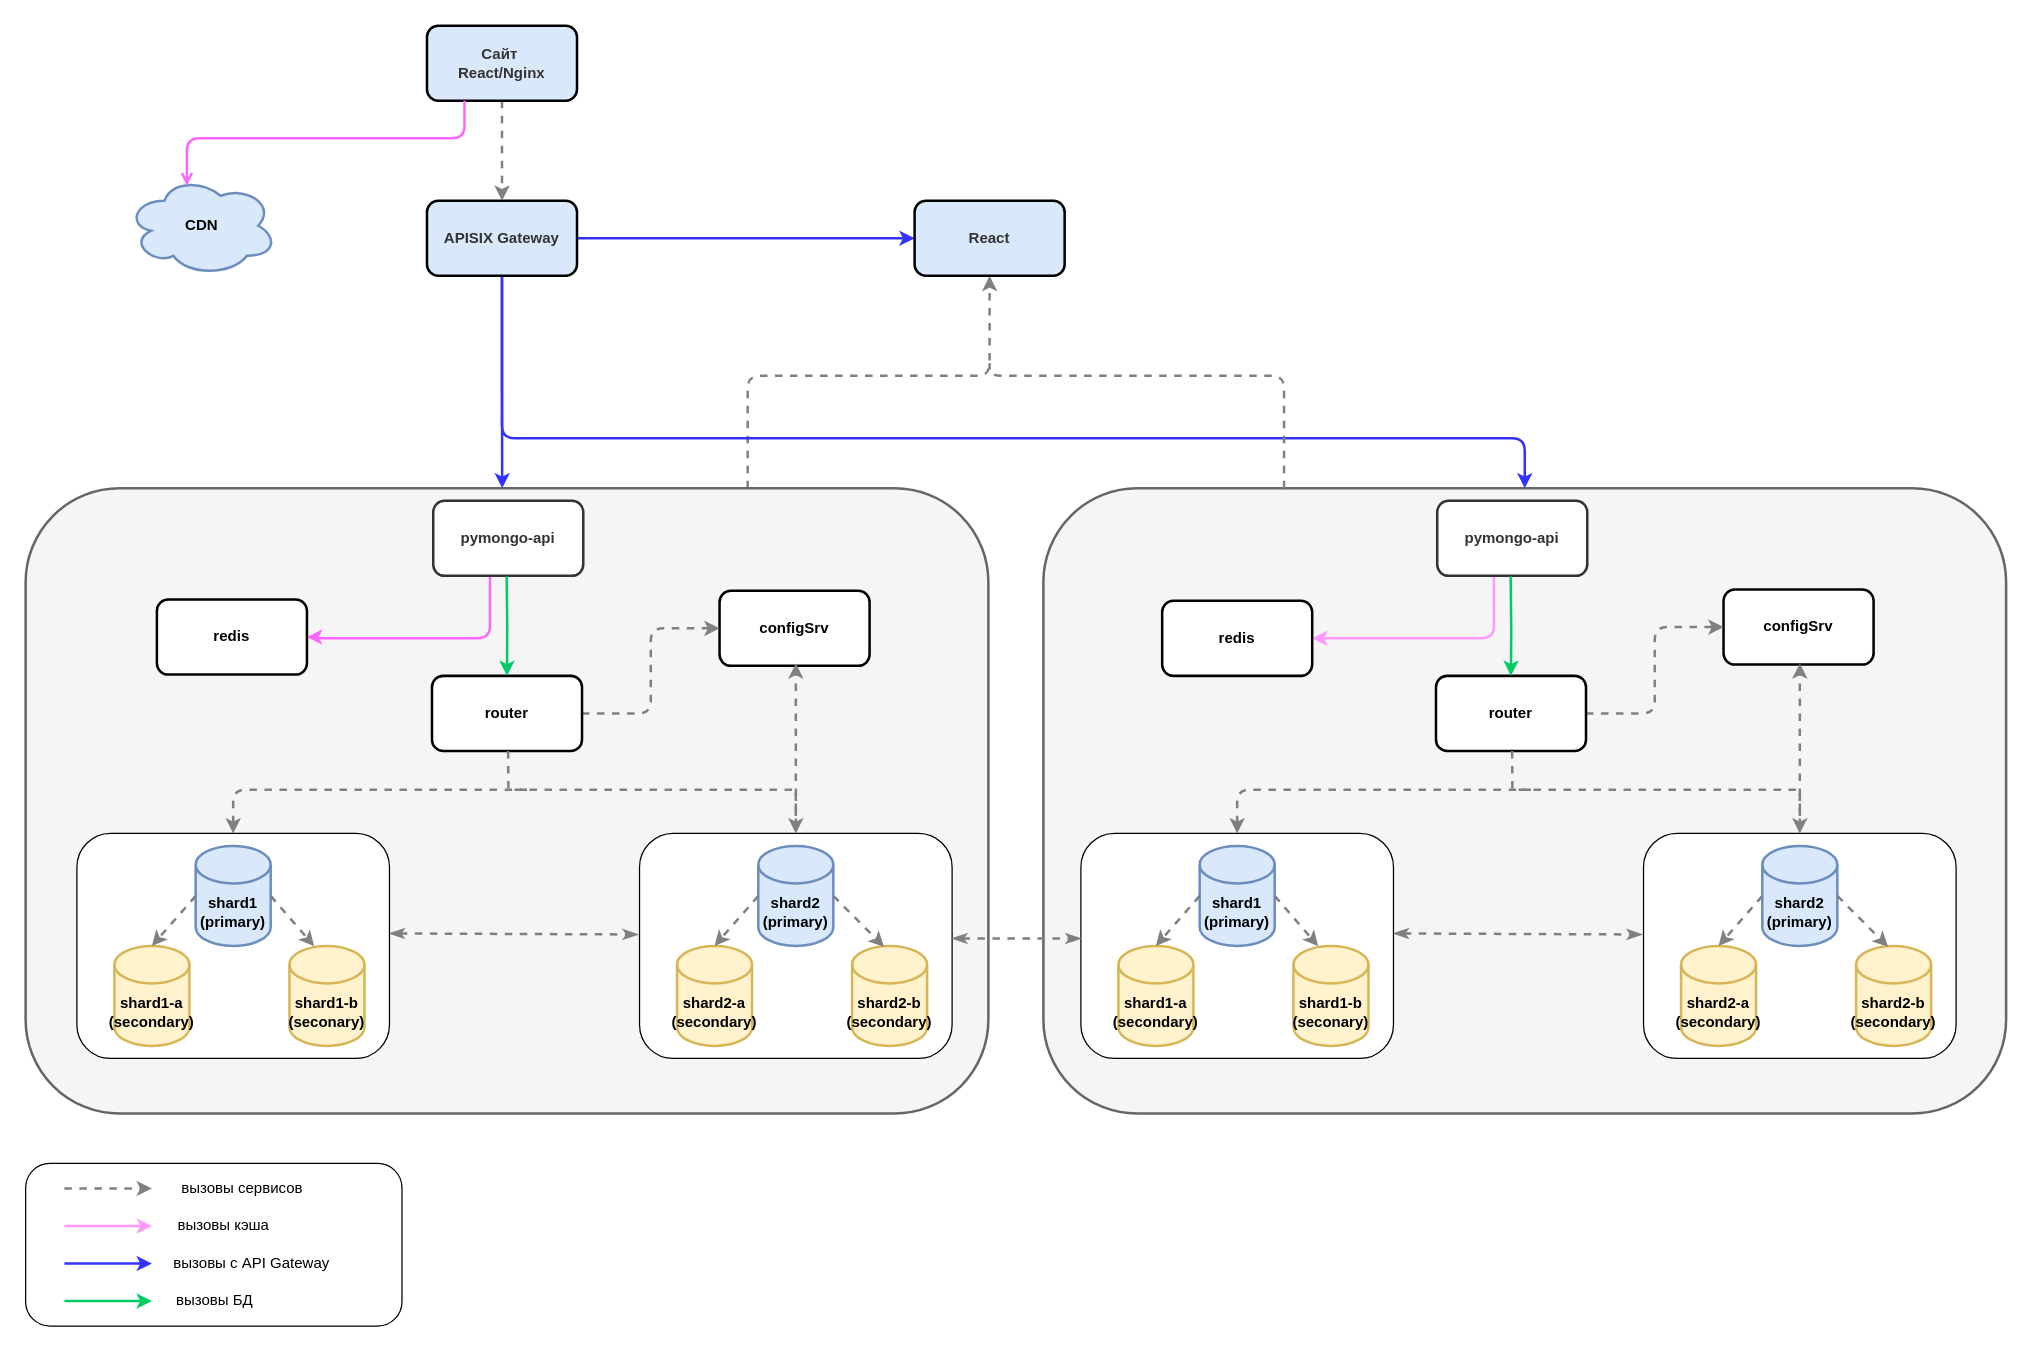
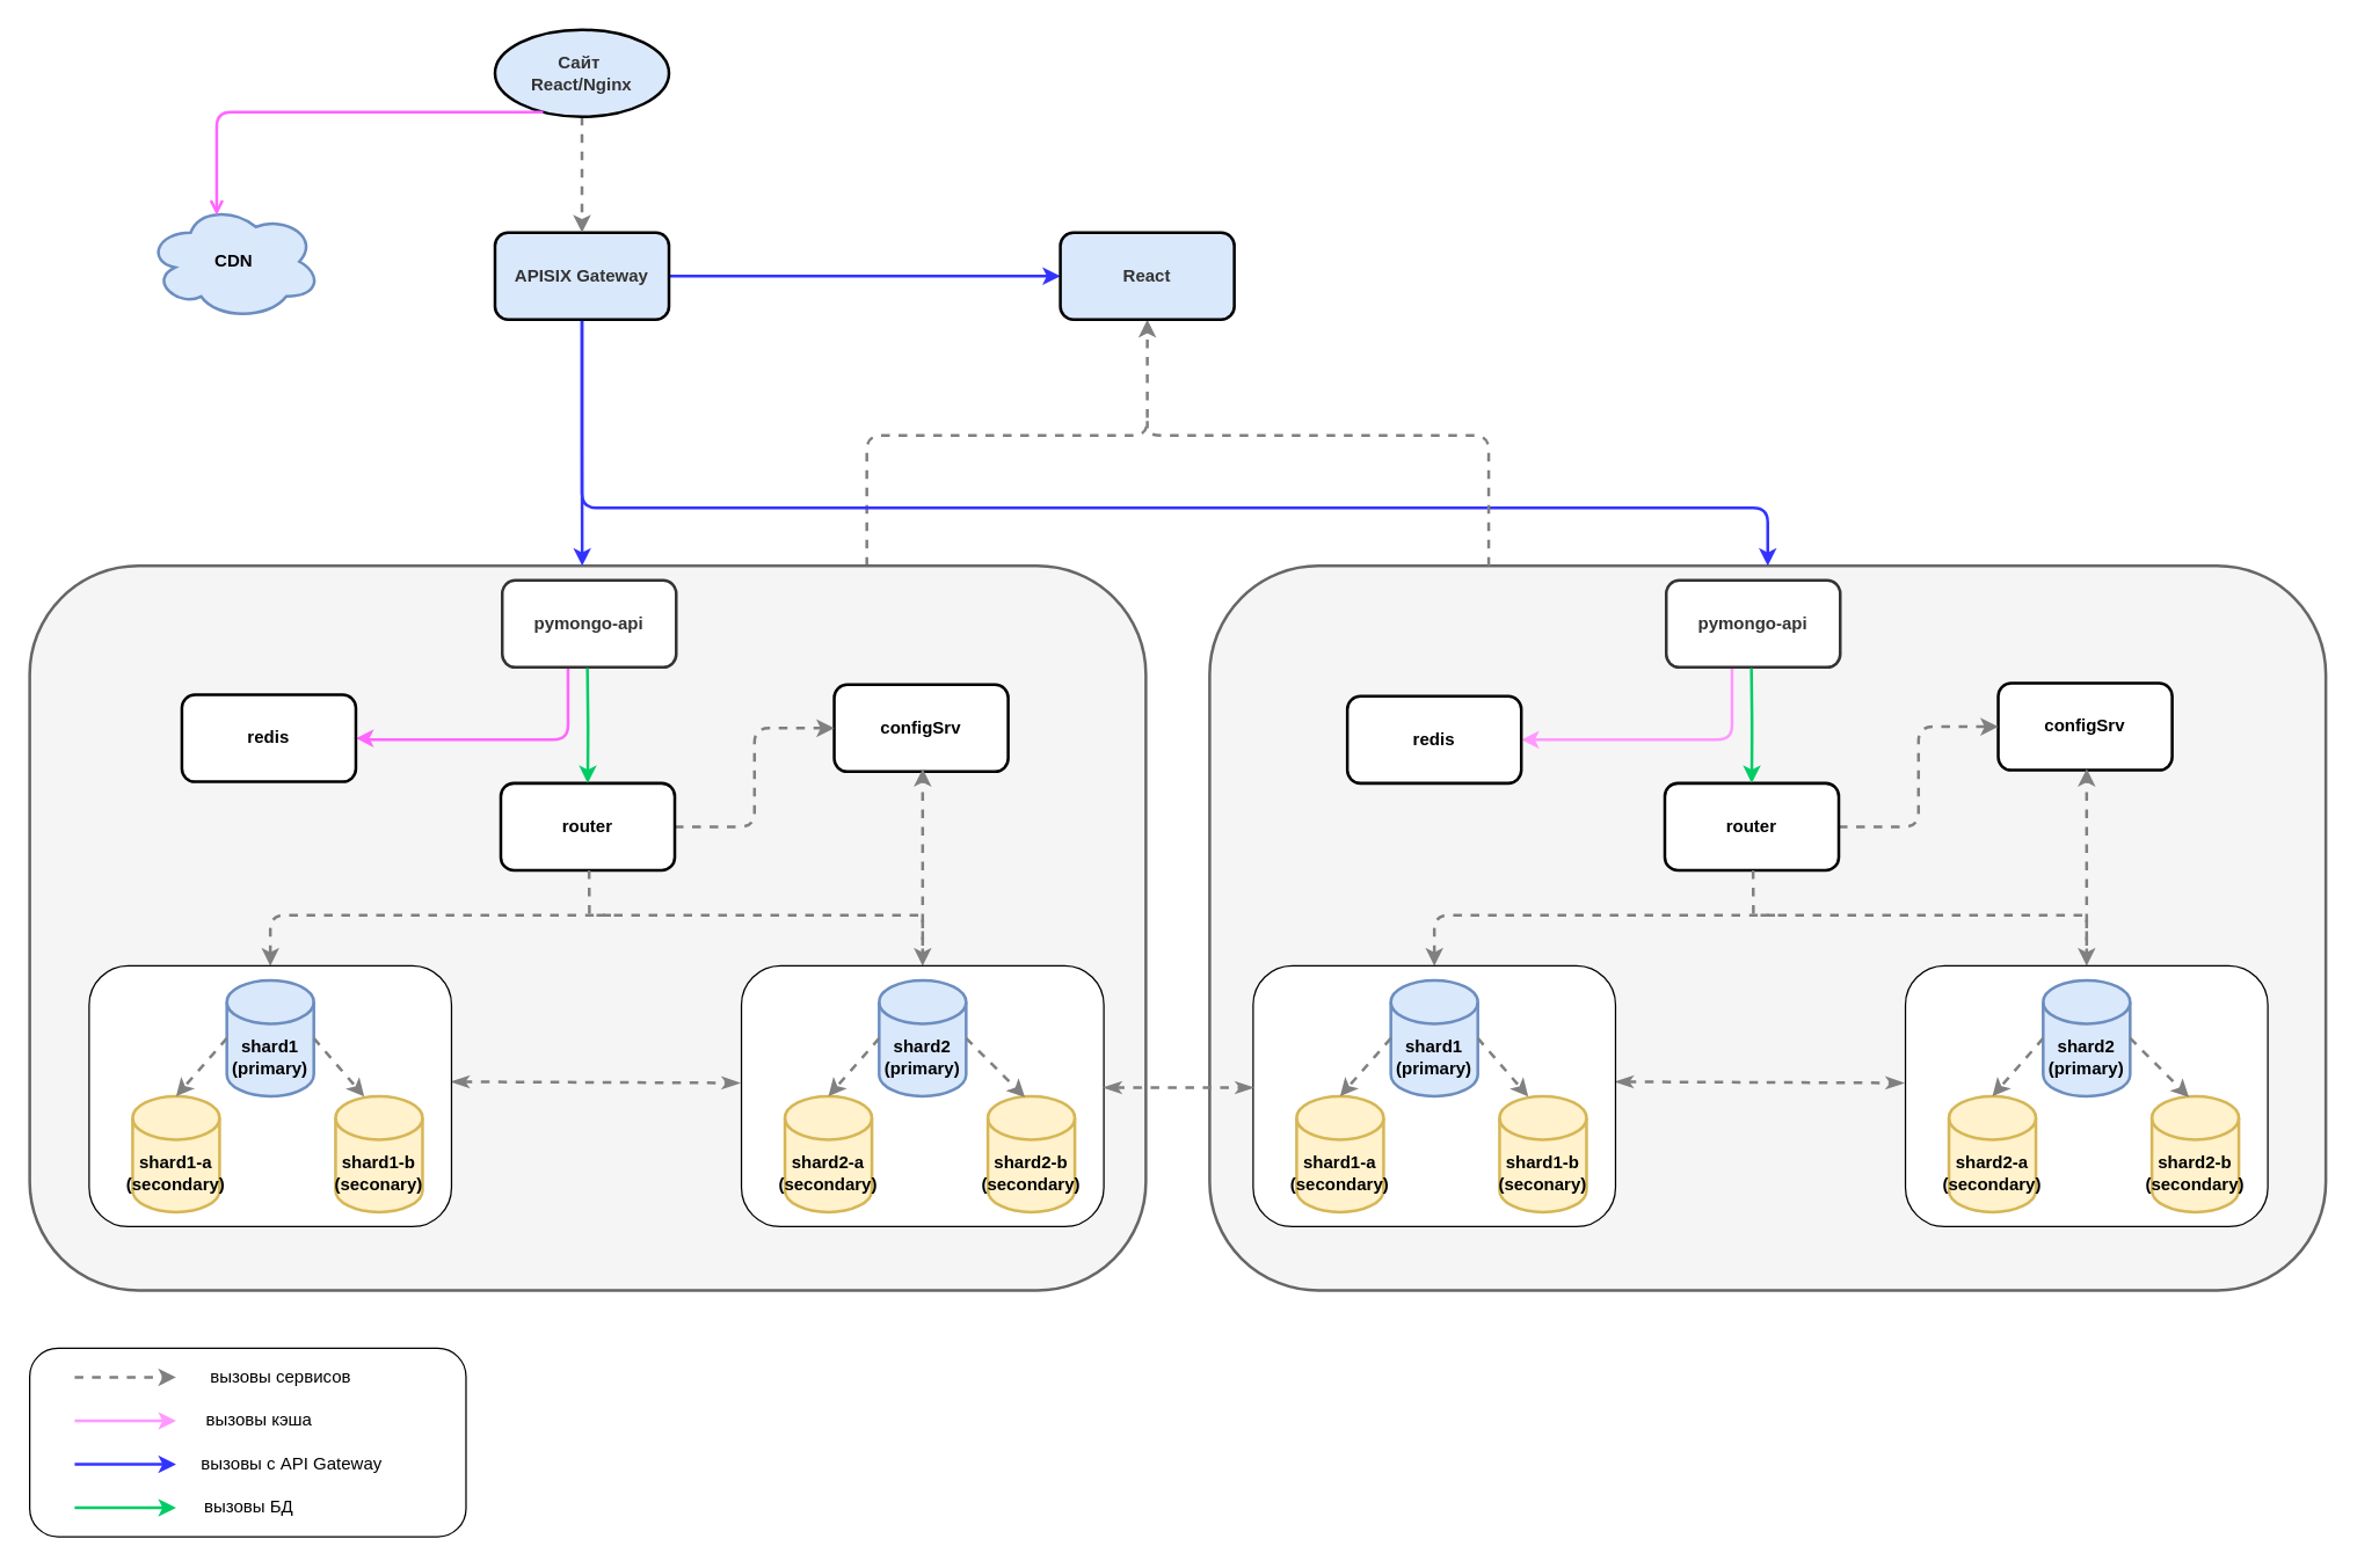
- <mxCell id="71" value="&lt;font color=&quot;#333333&quot;&gt;&lt;b&gt;Сайт&amp;nbsp;&lt;/b&gt;&lt;/font&gt;&lt;div&gt;&lt;font color=&quot;#333333&quot;&gt;&lt;b&gt;React/Nginx&lt;/b&gt;&lt;/font&gt;&lt;/div&gt;" style="rounded=1;whiteSpace=wrap;html=1;strokeWidth=2;strokeColor=#000000;fillColor=#dae8fc;" vertex="1" parent="1"><mxGeometry x="341" y="20" width="120" height="60" as="geometry" /></mxCell>
+ <mxCell id="71" value="&lt;font color=&quot;#333333&quot;&gt;&lt;b&gt;Сайт&amp;nbsp;&lt;/b&gt;&lt;/font&gt;&lt;div&gt;&lt;font color=&quot;#333333&quot;&gt;&lt;b&gt;React/Nginx&lt;/b&gt;&lt;/font&gt;&lt;/div&gt;" style="ellipse;whiteSpace=wrap;html=1;strokeWidth=2;strokeColor=#000000;fillColor=#dae8fc;" vertex="1" parent="1"><mxGeometry x="341" y="20" width="120" height="60" as="geometry" /></mxCell>
